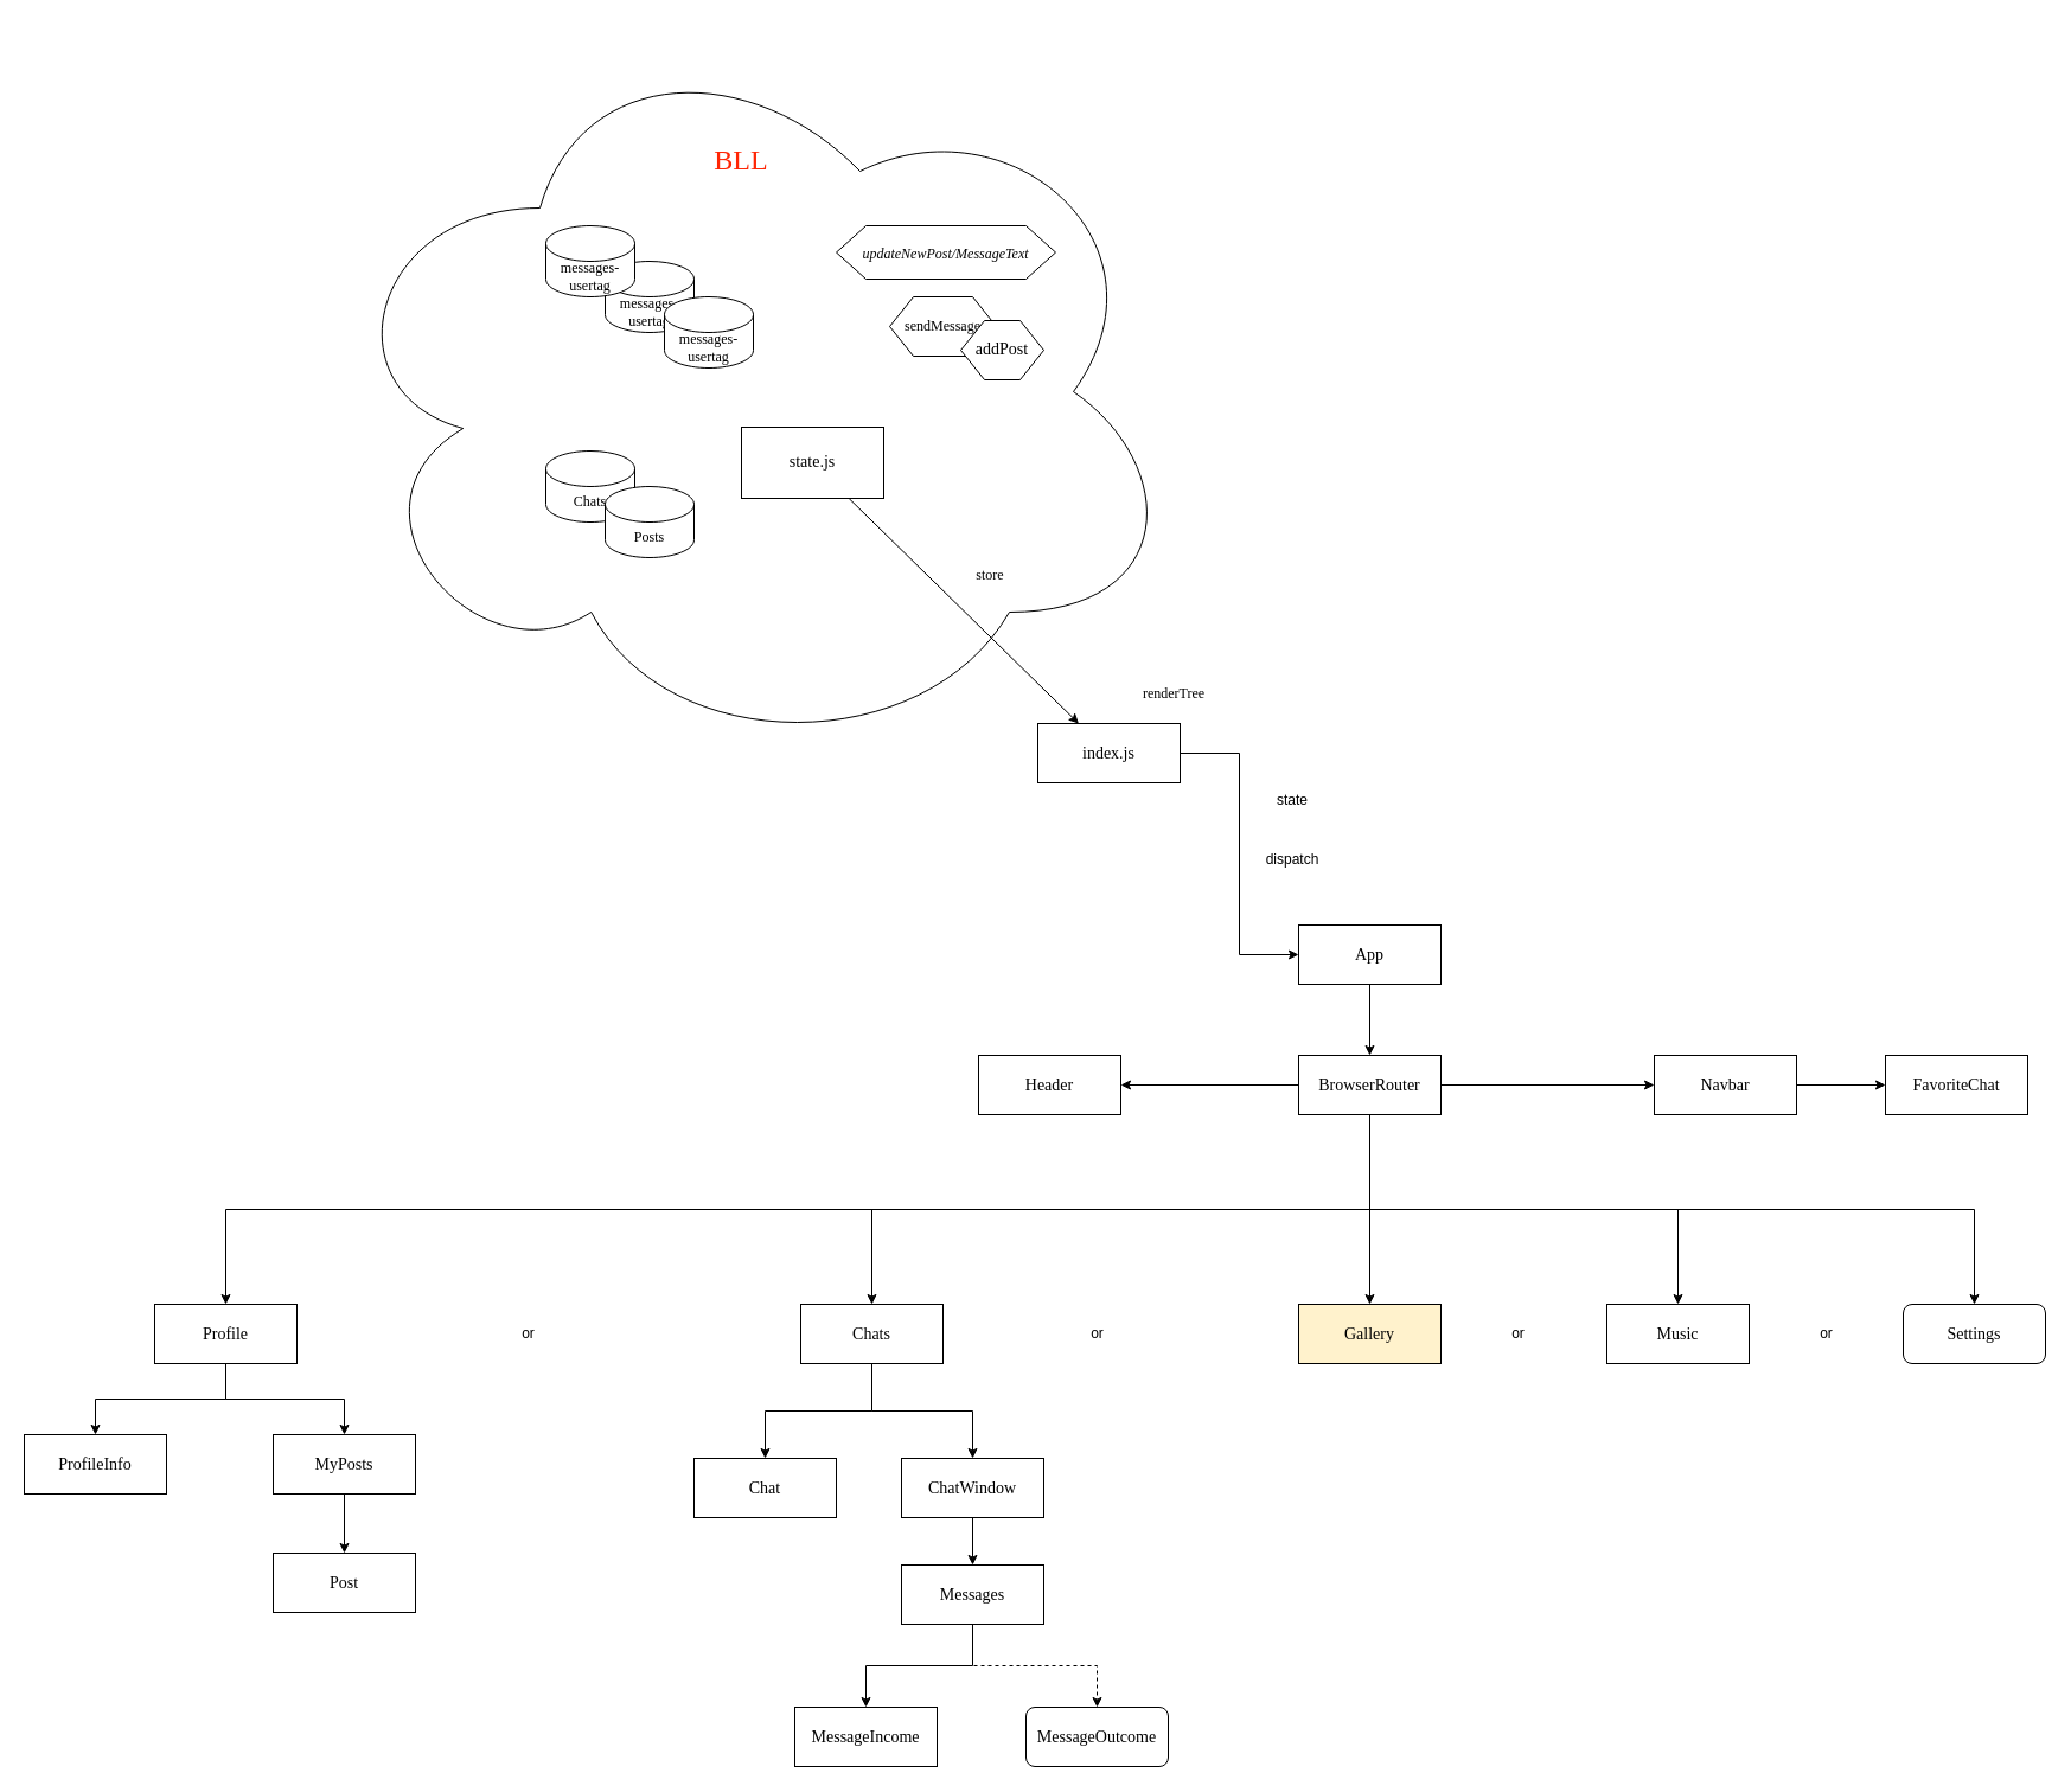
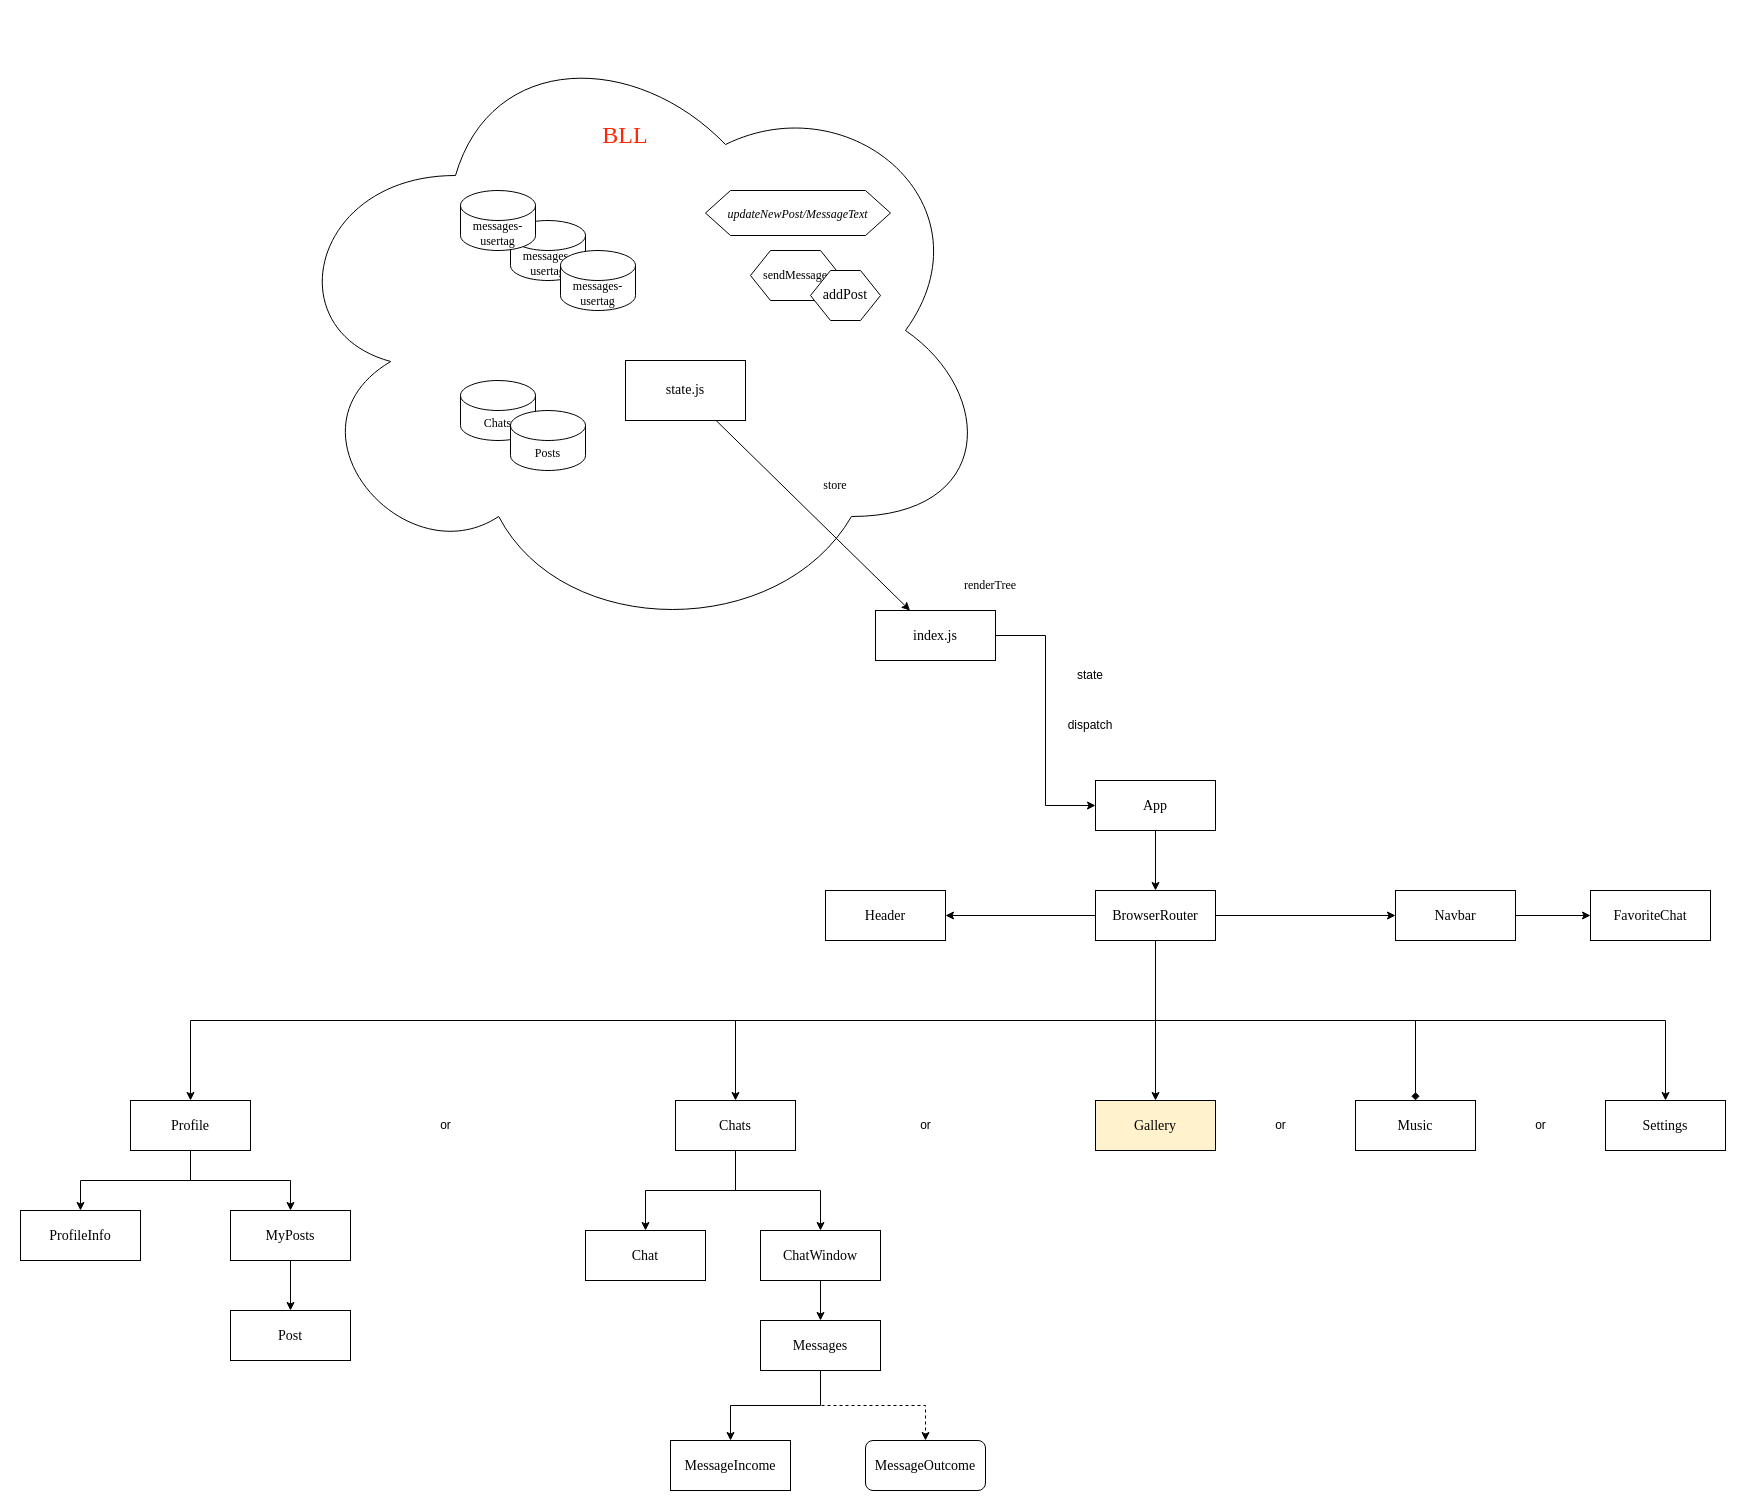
- <mxCell id="10" style="edgeStyle=orthogonalEdgeStyle;rounded=0;orthogonalLoop=1;jettySize=auto;html=1;exitX=0.5;exitY=1;exitDx=0;exitDy=0;" edge="1" parent="1" source="11" target="21"><mxGeometry relative="1" as="geometry" /></mxCell>
+ <mxCell id="10" style="edgeStyle=orthogonalEdgeStyle;rounded=0;orthogonalLoop=1;jettySize=auto;html=1;exitX=0.5;exitY=1;exitDx=0;exitDy=0;endArrow=diamond;" edge="1" parent="1" source="11" target="21"><mxGeometry relative="1" as="geometry" /></mxCell>
- <mxCell id="22" value="&lt;font face=&quot;Comic Sans MS&quot;&gt;Settings&lt;/font&gt;" style="whiteSpace=wrap;html=1;fontSize=14;rounded=1;" vertex="1" parent="1"><mxGeometry x="1605" y="1100" width="120" height="50" as="geometry" /></mxCell>
+ <mxCell id="22" value="&lt;font face=&quot;Comic Sans MS&quot;&gt;Settings&lt;/font&gt;" style="whiteSpace=wrap;html=1;rounded=0;fontSize=14;" vertex="1" parent="1"><mxGeometry x="1605" y="1100" width="120" height="50" as="geometry" /></mxCell>
